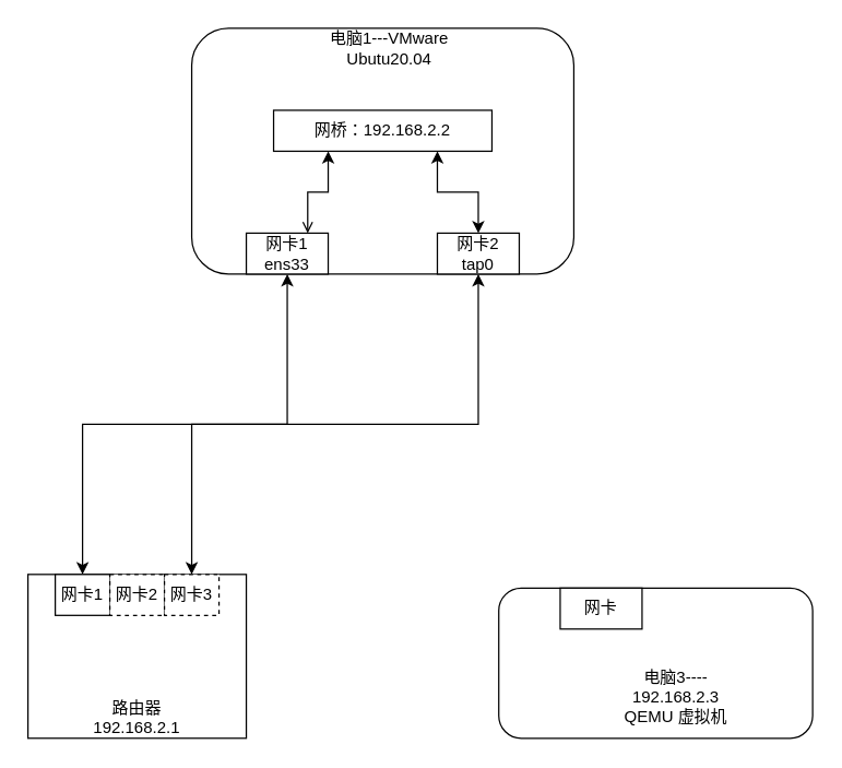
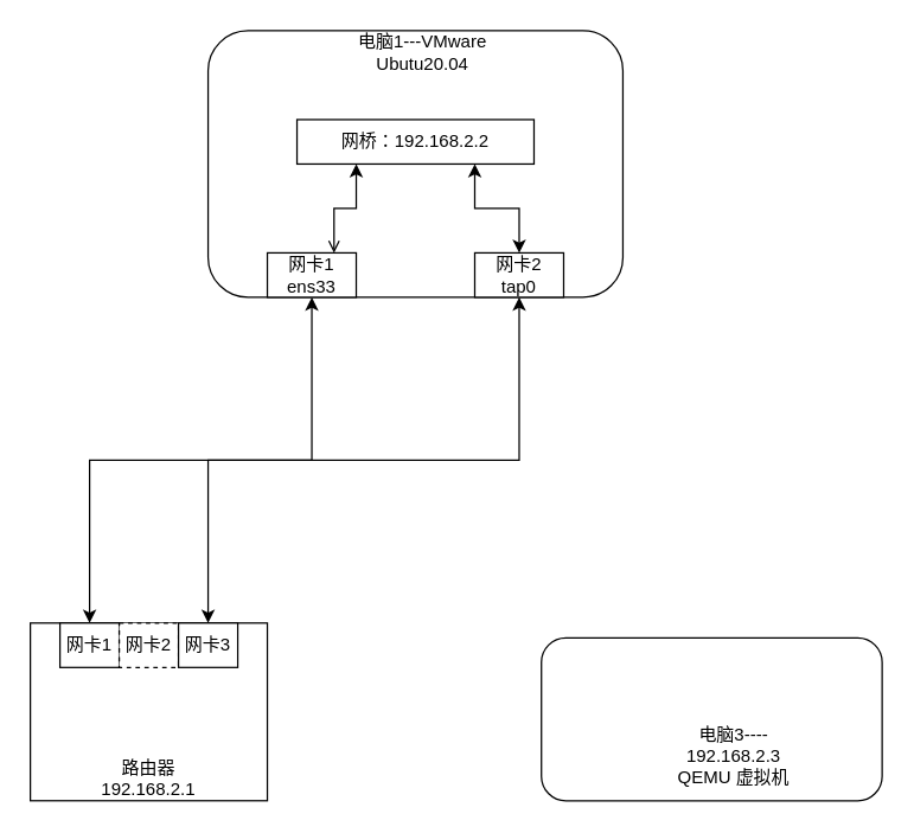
- <mxCell id="12" value="网卡3" style="rounded=0;whiteSpace=wrap;html=1;dashed=1;" vertex="1" parent="1"><mxGeometry x="120" y="420" width="40" height="30" as="geometry" /></mxCell>
+ <mxCell id="12" value="网卡3" style="rounded=0;whiteSpace=wrap;html=1;" vertex="1" parent="1"><mxGeometry x="120" y="420" width="40" height="30" as="geometry" /></mxCell>
- <mxCell id="4" value="网卡" style="rounded=0;whiteSpace=wrap;html=1;" vertex="1" parent="1"><mxGeometry x="410" y="430" width="60" height="30" as="geometry" /></mxCell>
